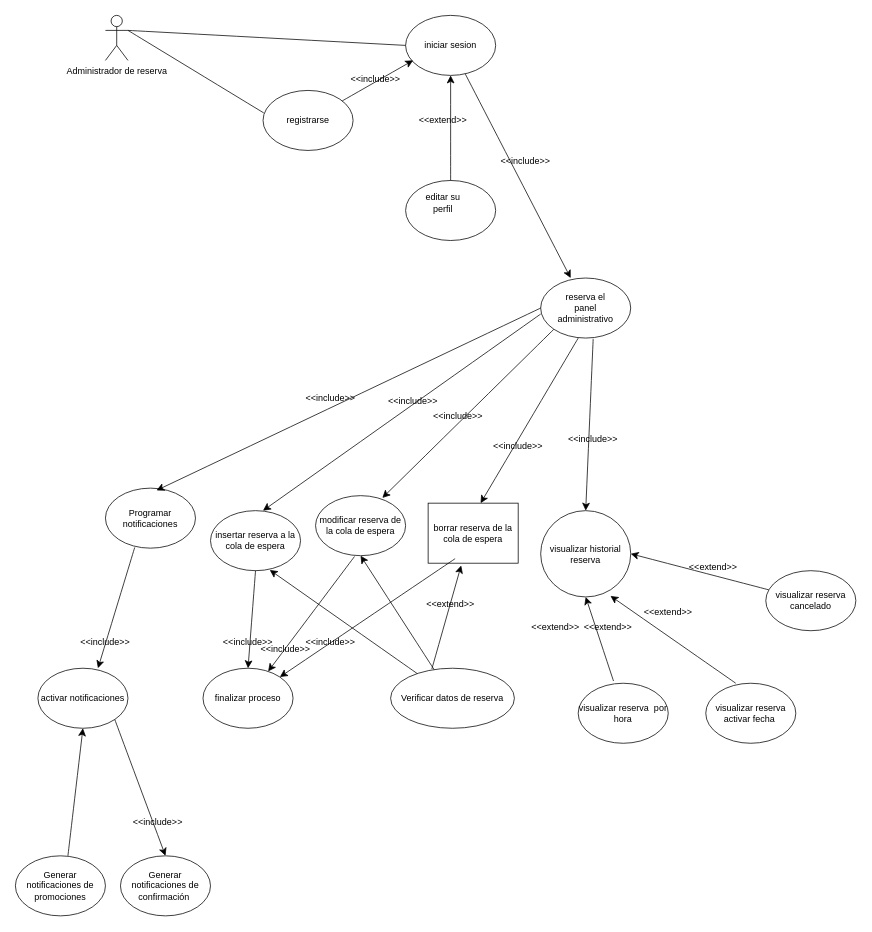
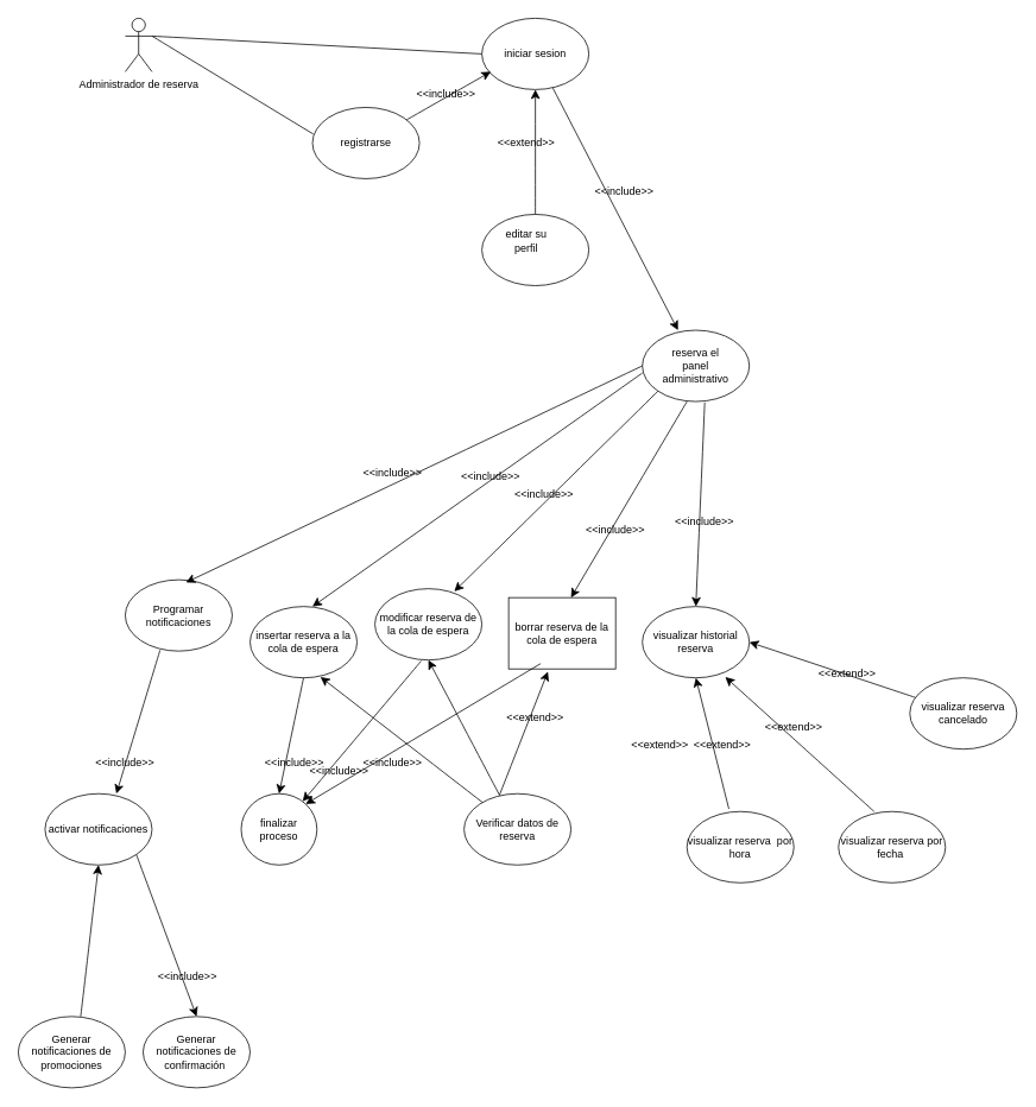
- <mxCell id="40" value="visualizar historial reserva" style="ellipse;whiteSpace=wrap;html=1;" vertex="1" parent="1"><mxGeometry x="720" y="680" width="120" height="115" as="geometry" /></mxCell>
+ <mxCell id="40" value="visualizar historial reserva" style="ellipse;whiteSpace=wrap;html=1;" vertex="1" parent="1"><mxGeometry x="720" y="680" width="120" height="80" as="geometry" /></mxCell>
- <mxCell id="33" value="finalizar proceso" style="ellipse;whiteSpace=wrap;html=1;" vertex="1" parent="1"><mxGeometry x="270" y="890" width="120" height="80" as="geometry" /></mxCell>
+ <mxCell id="33" value="finalizar proceso" style="ellipse;whiteSpace=wrap;html=1;" vertex="1" parent="1"><mxGeometry x="270" y="890" width="85" height="80" as="geometry" /></mxCell>
- <mxCell id="32" value="Verificar datos de reserva" style="ellipse;whiteSpace=wrap;html=1;" vertex="1" parent="1"><mxGeometry x="520" y="890" width="165" height="80" as="geometry" /></mxCell>
+ <mxCell id="32" value="Verificar datos de reserva" style="ellipse;whiteSpace=wrap;html=1;" vertex="1" parent="1"><mxGeometry x="520" y="890" width="120" height="80" as="geometry" /></mxCell>
- <mxCell id="42" value="visualizar reserva activar fecha&amp;nbsp;" style="ellipse;whiteSpace=wrap;html=1;" vertex="1" parent="1"><mxGeometry x="940" y="910" width="120" height="80" as="geometry" /></mxCell>
+ <mxCell id="42" value="visualizar reserva por fecha&amp;nbsp;" style="ellipse;whiteSpace=wrap;html=1;" vertex="1" parent="1"><mxGeometry x="940" y="910" width="120" height="80" as="geometry" /></mxCell>
